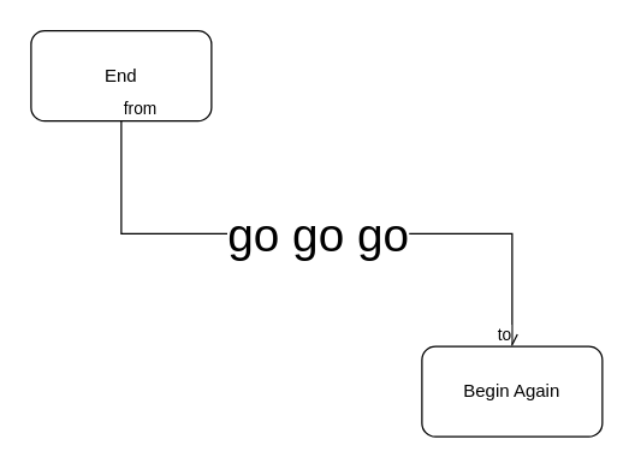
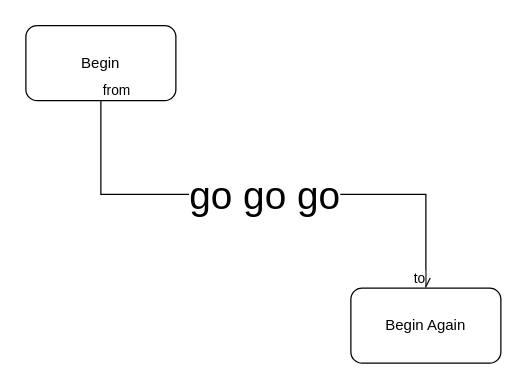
- <mxCell id="2" value="End" style="rounded=1;whiteSpace=wrap;html=1;" vertex="1" parent="1"><mxGeometry x="20" y="20" width="120" height="60" as="geometry" /></mxCell>
+ <mxCell id="2" value="Begin" style="rounded=1;whiteSpace=wrap;html=1;" vertex="1" parent="1"><mxGeometry x="20" y="20" width="120" height="60" as="geometry" /></mxCell>
